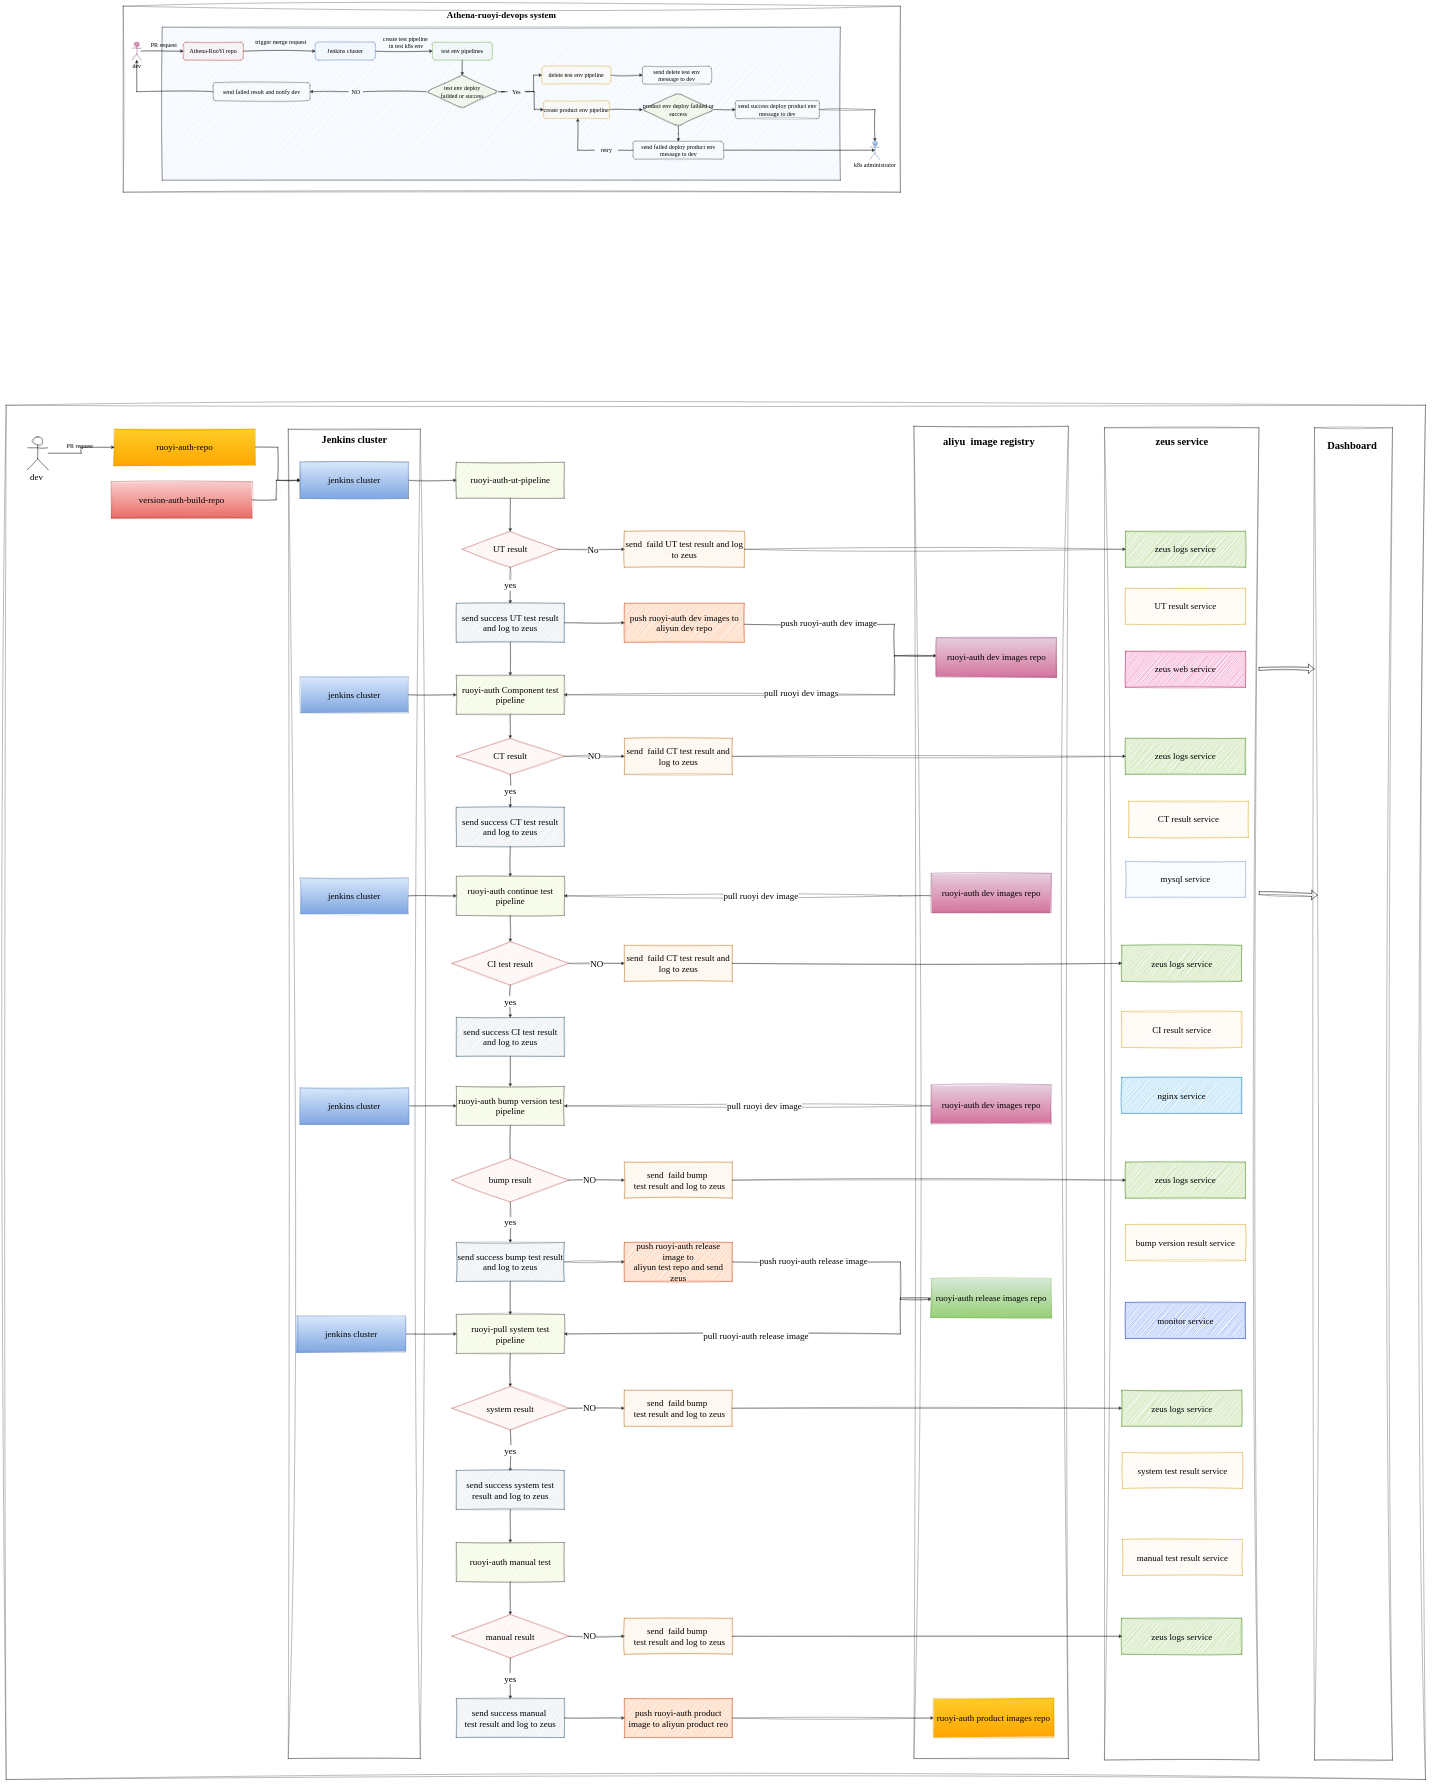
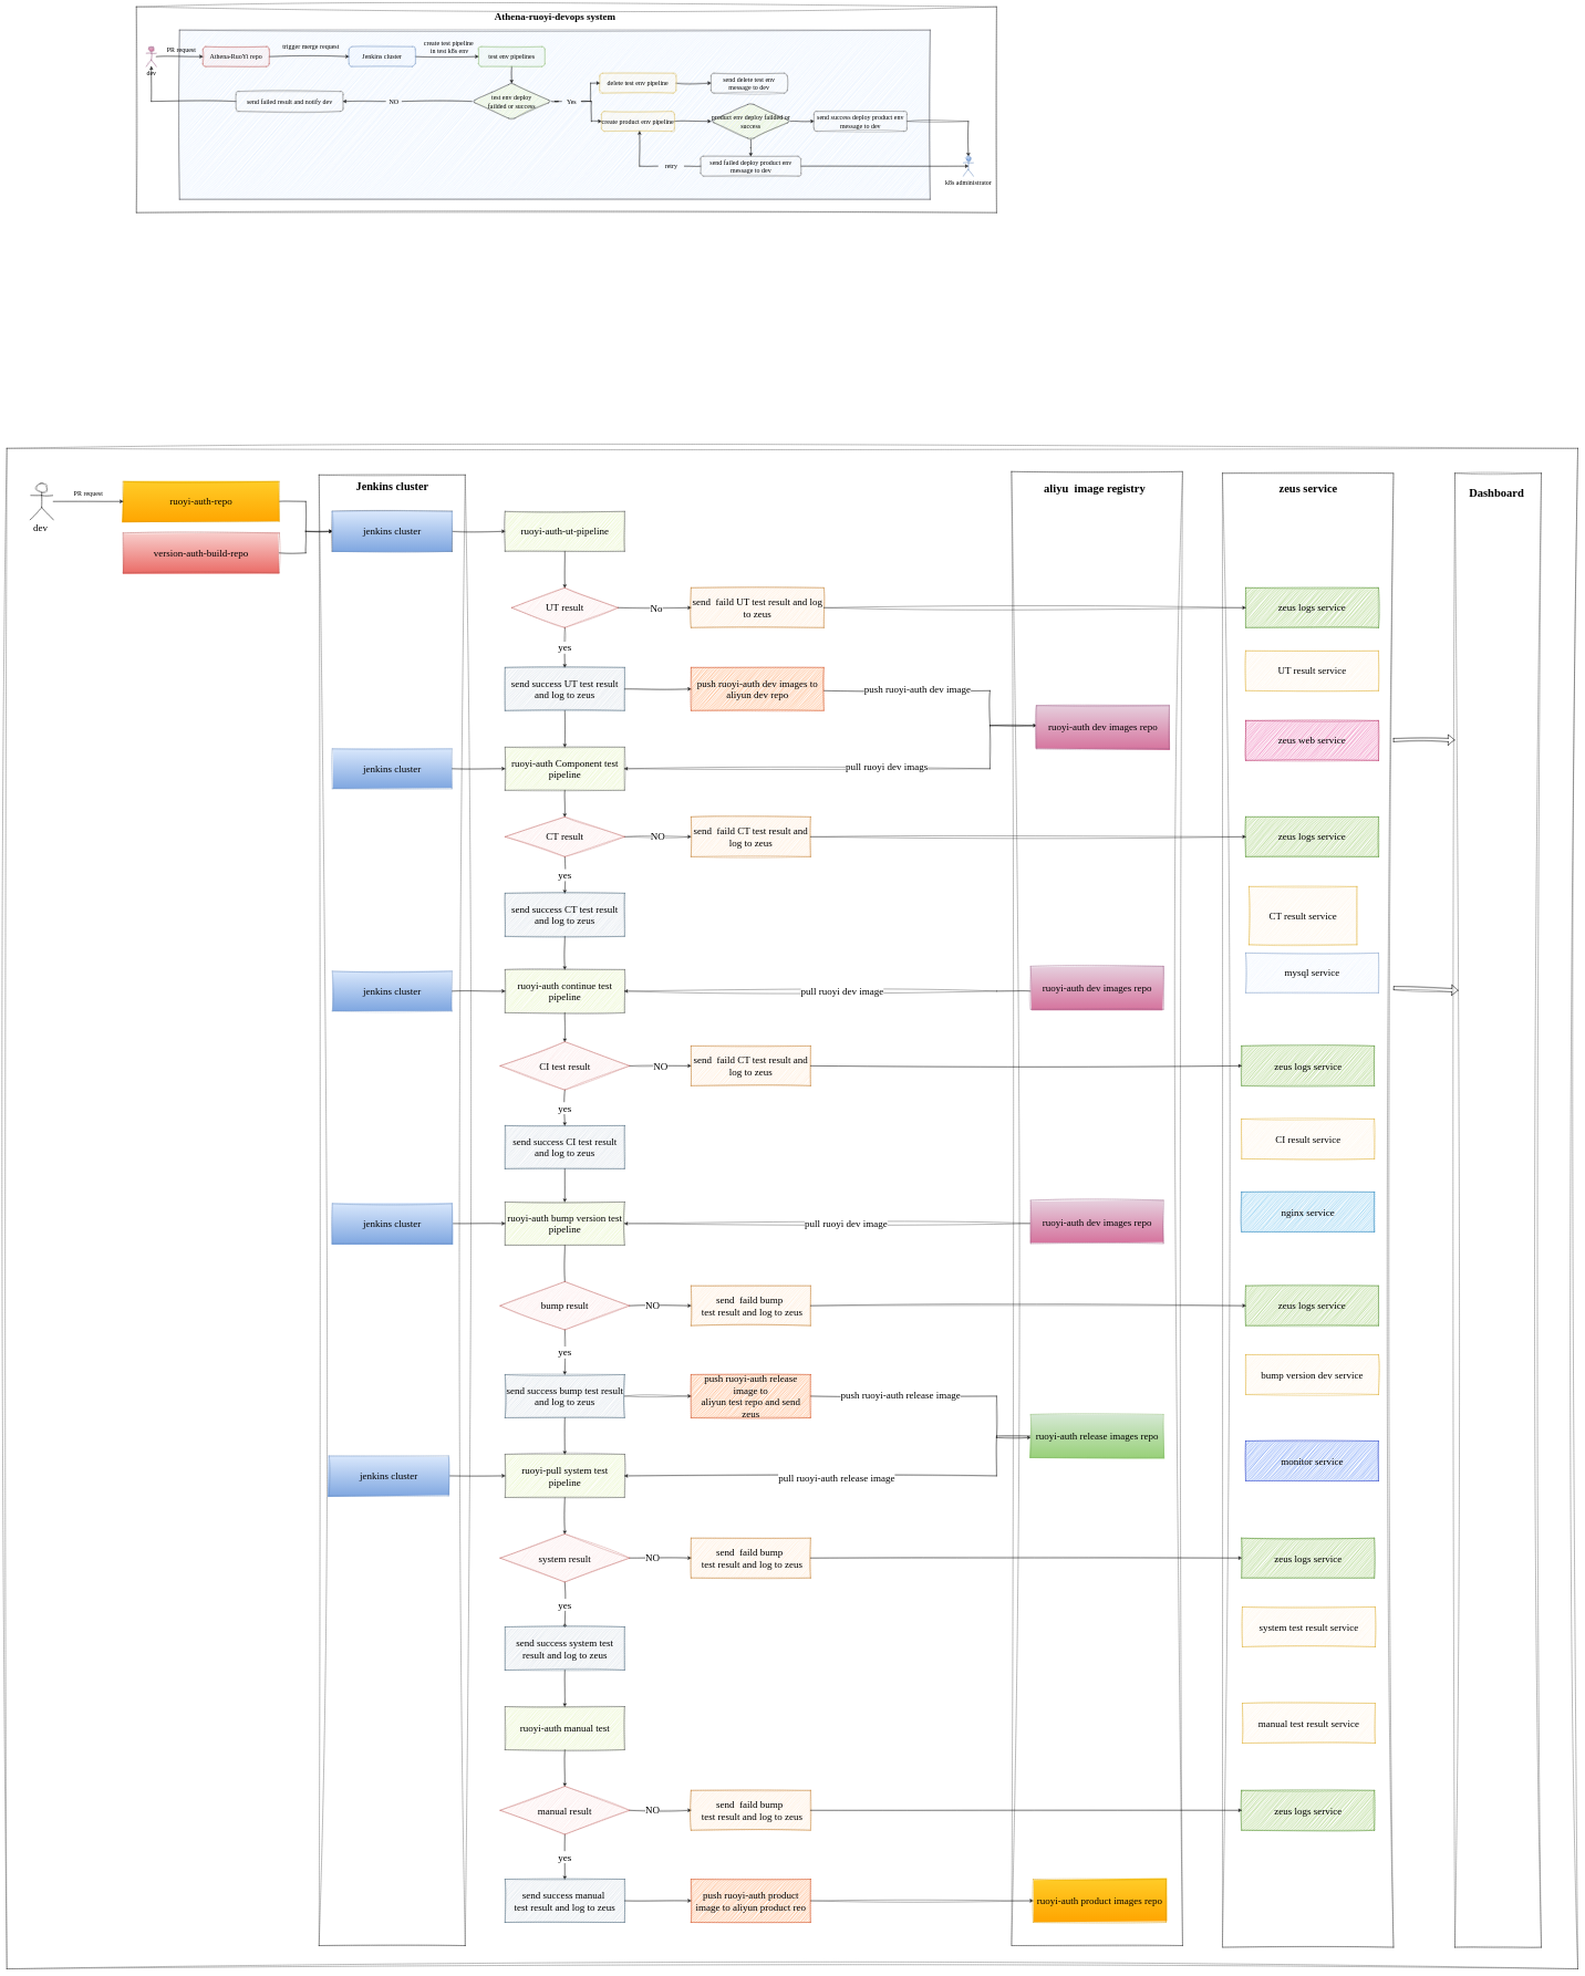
- <mxCell id="45" value="ruoyi-auth-repo" style="rounded=0;whiteSpace=wrap;html=1;dashed=1;sketch=1;hachureGap=4;jiggle=2;curveFitting=1;fontFamily=Architects Daughter;fontSource=https%3A%2F%2Ffonts.googleapis.com%2Fcss%3Ffamily%3DArchitects%2BDaughter;fontSize=30;fillColor=#ffcd28;gradientColor=#ffa500;strokeColor=#d79b00;fontColor=#000000;" vertex="1" parent="1"><mxGeometry x="380" y="1430" width="470" height="120" as="geometry" /></mxCell>
+ <mxCell id="45" value="ruoyi-auth-repo" style="rounded=0;whiteSpace=wrap;html=1;dashed=1;sketch=1;hachureGap=4;jiggle=2;curveFitting=1;fontFamily=Architects Daughter;fontSource=https%3A%2F%2Ffonts.googleapis.com%2Fcss%3Ffamily%3DArchitects%2BDaughter;fontSize=30;fillColor=#ffcd28;gradientColor=#ffa500;strokeColor=#d79b00;fontColor=#000000;" vertex="1" parent="1"><mxGeometry x="370" y="1450" width="470" height="120" as="geometry" /></mxCell>
- <mxCell id="161" value="CT result service" style="rounded=0;whiteSpace=wrap;html=1;dashed=1;sketch=1;hachureGap=4;jiggle=2;curveFitting=1;fontFamily=Architects Daughter;fontSource=https%3A%2F%2Ffonts.googleapis.com%2Fcss%3Ffamily%3DArchitects%2BDaughter;fontSize=30;fillColor=#ffe6cc;strokeColor=#d79b00;" vertex="1" parent="1"><mxGeometry x="3760" y="2670" width="400" height="120" as="geometry" /></mxCell>
+ <mxCell id="161" value="CT result service" style="rounded=0;whiteSpace=wrap;html=1;dashed=1;sketch=1;hachureGap=4;jiggle=2;curveFitting=1;fontFamily=Architects Daughter;fontSource=https%3A%2F%2Ffonts.googleapis.com%2Fcss%3Ffamily%3DArchitects%2BDaughter;fontSize=30;fillColor=#ffe6cc;strokeColor=#d79b00;" vertex="1" parent="1"><mxGeometry x="3760" y="2670" width="325" height="175" as="geometry" /></mxCell>
- <mxCell id="163" value="bump version result service" style="rounded=0;whiteSpace=wrap;html=1;dashed=1;sketch=1;hachureGap=4;jiggle=2;curveFitting=1;fontFamily=Architects Daughter;fontSource=https%3A%2F%2Ffonts.googleapis.com%2Fcss%3Ffamily%3DArchitects%2BDaughter;fontSize=30;fillColor=#ffe6cc;strokeColor=#d79b00;" vertex="1" parent="1"><mxGeometry x="3750" y="4080" width="400" height="120" as="geometry" /></mxCell>
+ <mxCell id="163" value="bump version dev service" style="rounded=0;whiteSpace=wrap;html=1;dashed=1;sketch=1;hachureGap=4;jiggle=2;curveFitting=1;fontFamily=Architects Daughter;fontSource=https%3A%2F%2Ffonts.googleapis.com%2Fcss%3Ffamily%3DArchitects%2BDaughter;fontSize=30;fillColor=#ffe6cc;strokeColor=#d79b00;" vertex="1" parent="1"><mxGeometry x="3750" y="4080" width="400" height="120" as="geometry" /></mxCell>
